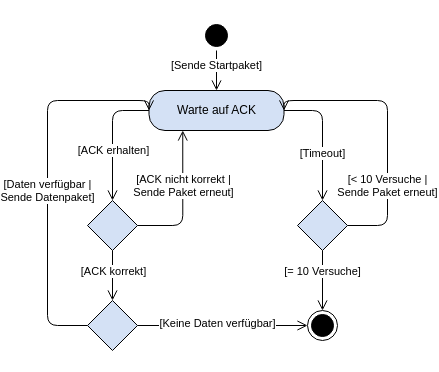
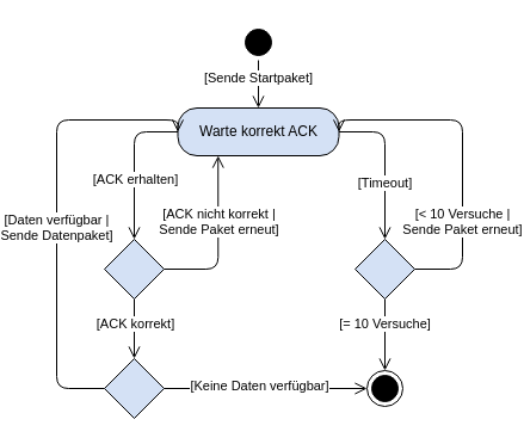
- <mxCell id="6" value="Warte auf ACK" style="rounded=1;whiteSpace=wrap;html=1;arcSize=40;fontColor=#000000;fillColor=#D4E1F5;strokeColor=#000000;" parent="2" vertex="1"><mxGeometry x="101.5" y="70" width="135" height="40" as="geometry" /></mxCell>
+ <mxCell id="6" value="Warte korrekt ACK" style="rounded=1;whiteSpace=wrap;html=1;arcSize=40;fontColor=#000000;fillColor=#D4E1F5;strokeColor=#000000;" parent="2" vertex="1"><mxGeometry x="101.5" y="70" width="135" height="40" as="geometry" /></mxCell>
